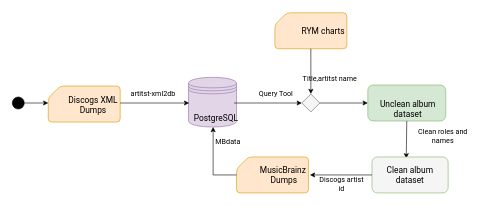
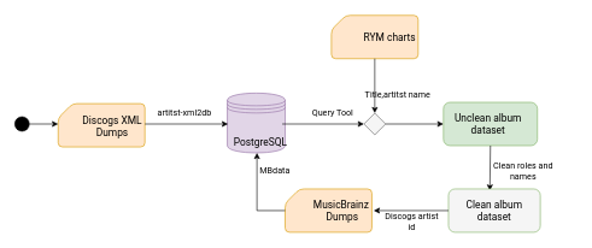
- <mxCell id="17" value="&lt;font style=&quot;font-size: 14px;&quot; data-font-src=&quot;https://fonts.googleapis.com/css?family=roboto&quot; face=&quot;roboto&quot;&gt;Unclean album dataset&lt;/font&gt;" style="text;html=1;strokeColor=none;fillColor=none;align=center;verticalAlign=middle;whiteSpace=wrap;rounded=0;" parent="1" vertex="1"><mxGeometry x="625" y="166" width="110" height="30" as="geometry" /></mxCell>
+ <mxCell id="17" value="&lt;font style=&quot;font-size: 14px;&quot; data-font-src=&quot;https://fonts.googleapis.com/css?family=roboto&quot; face=&quot;roboto&quot;&gt;Unclean album dataset&lt;/font&gt;" style="text;html=1;strokeColor=none;fillColor=none;align=center;verticalAlign=middle;whiteSpace=wrap;rounded=0;" parent="1" vertex="1"><mxGeometry x="620" y="156" width="110" height="30" as="geometry" /></mxCell>
- <mxCell id="26" value="&lt;font data-font-src=&quot;https://fonts.googleapis.com/css?family=roboto&quot; face=&quot;roboto&quot;&gt;Clean roles and names&lt;/font&gt;" style="text;html=1;strokeColor=none;fillColor=none;align=center;verticalAlign=middle;whiteSpace=wrap;rounded=0;" vertex="1" parent="1"><mxGeometry x="680" y="211" width="117" height="30" as="geometry" /></mxCell>
+ <mxCell id="26" value="&lt;font data-font-src=&quot;https://fonts.googleapis.com/css?family=roboto&quot; face=&quot;roboto&quot;&gt;Clean roles and names&lt;/font&gt;" style="text;html=1;strokeColor=none;fillColor=none;align=center;verticalAlign=middle;whiteSpace=wrap;rounded=0;" vertex="1" parent="1"><mxGeometry x="665" y="221" width="117" height="30" as="geometry" /></mxCell>
